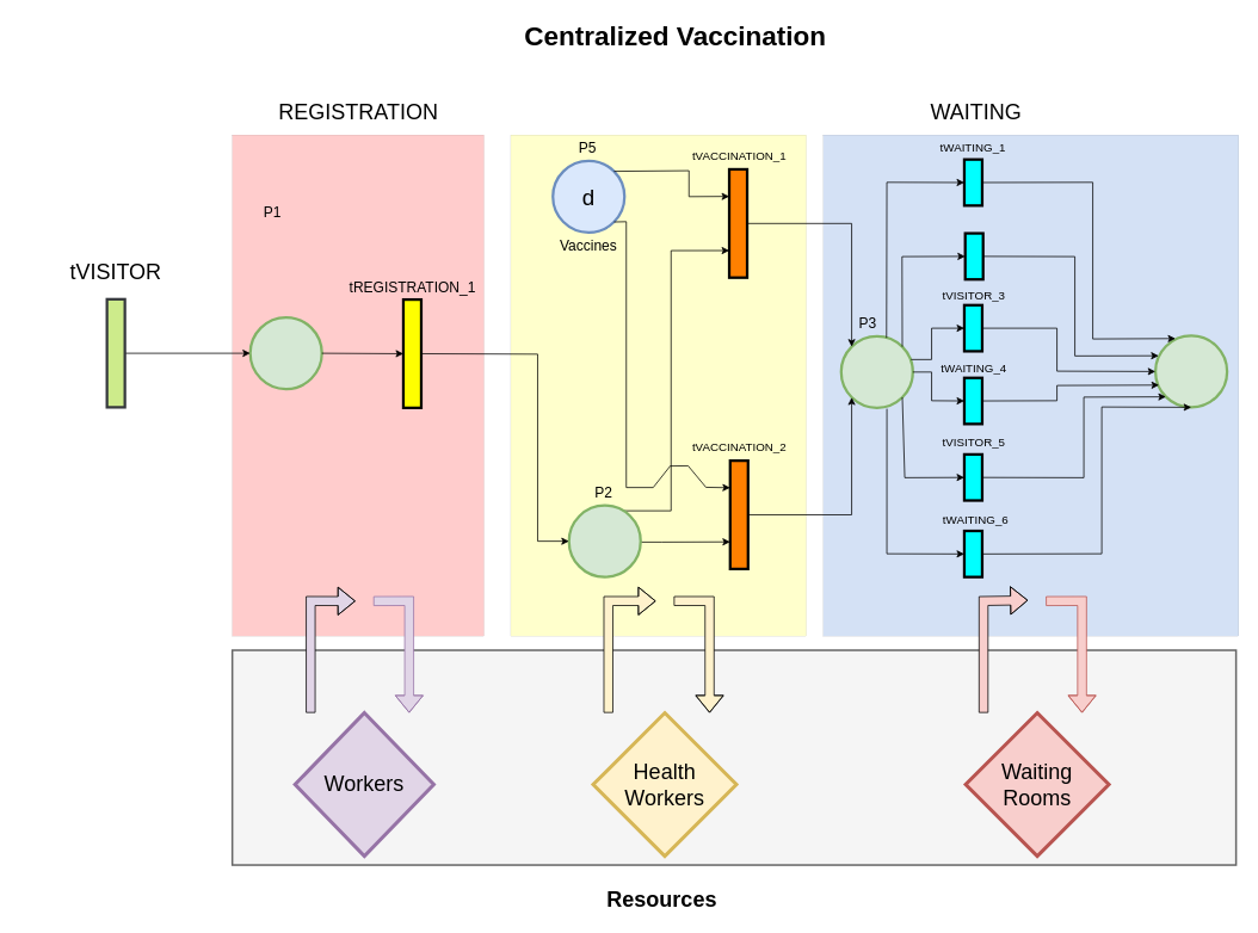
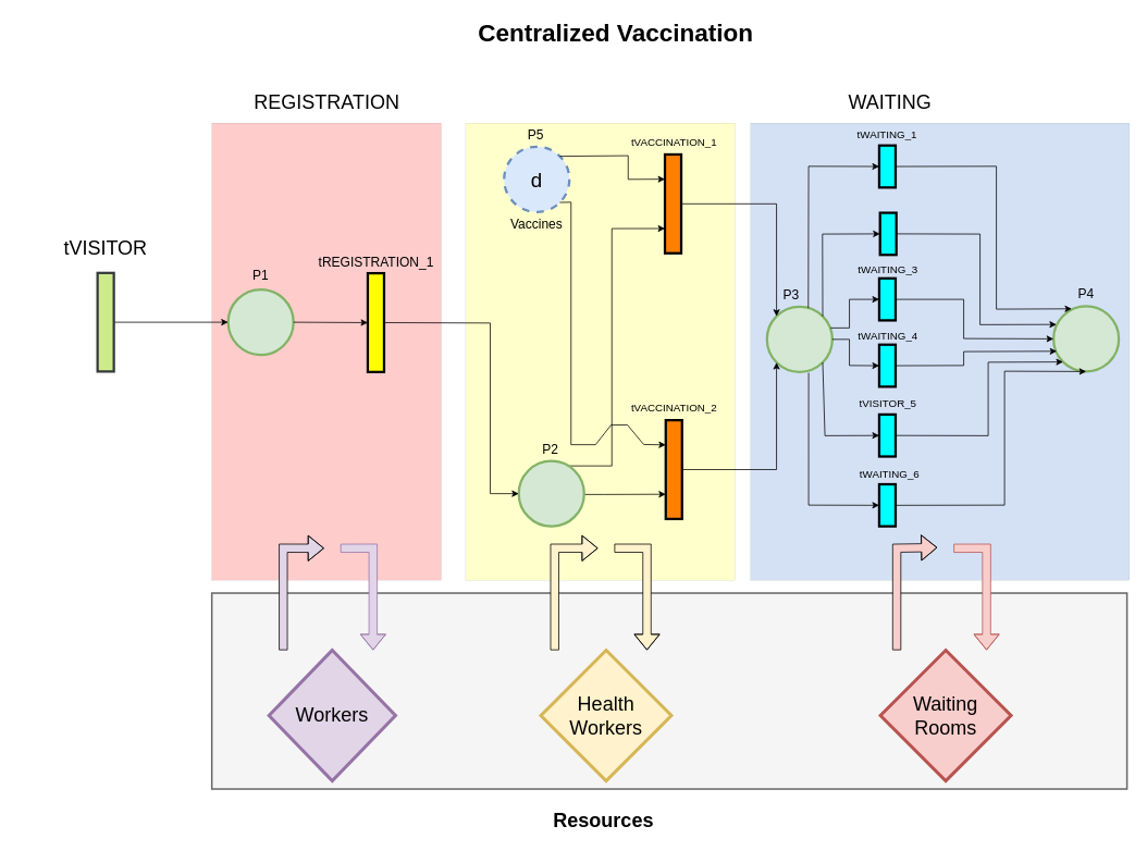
- <mxCell id="10" value="&lt;font style=&quot;font-size: 25px&quot;&gt;d&lt;/font&gt;" style="ellipse;whiteSpace=wrap;html=1;aspect=fixed;fillColor=#dae8fc;strokeColor=#6c8ebf;strokeWidth=3;" parent="1" vertex="1"><mxGeometry x="617" y="179" width="80" height="80" as="geometry" /></mxCell>
+ <mxCell id="10" value="&lt;font style=&quot;font-size: 25px&quot;&gt;d&lt;/font&gt;" style="ellipse;whiteSpace=wrap;html=1;aspect=fixed;fillColor=#dae8fc;strokeColor=#6c8ebf;strokeWidth=3;dashed=1;" parent="1" vertex="1"><mxGeometry x="617" y="179" width="80" height="80" as="geometry" /></mxCell>
- <mxCell id="13" value="P1" style="text;html=1;strokeColor=none;fillColor=none;align=center;verticalAlign=middle;whiteSpace=wrap;rounded=0;labelBorderColor=none;fontSize=16;" parent="1" vertex="1"><mxGeometry x="289" y="222" width="30" height="30" as="geometry" /></mxCell>
+ <mxCell id="13" value="P1" style="text;html=1;strokeColor=none;fillColor=none;align=center;verticalAlign=middle;whiteSpace=wrap;rounded=0;labelBorderColor=none;fontSize=16;" parent="1" vertex="1"><mxGeometry x="304" y="322" width="30" height="30" as="geometry" /></mxCell>
- <mxCell id="56" value="&lt;font style=&quot;font-size: 13px&quot;&gt;tVISITOR_3&lt;/font&gt;" style="text;html=1;strokeColor=none;fillColor=none;align=center;verticalAlign=middle;whiteSpace=wrap;rounded=0;labelBorderColor=none;fontSize=13;" parent="1" vertex="1"><mxGeometry x="1017" y="319" width="141" height="20.5" as="geometry" /></mxCell>
+ <mxCell id="56" value="&lt;font style=&quot;font-size: 13px&quot;&gt;tWAITING_3&lt;/font&gt;" style="text;html=1;strokeColor=none;fillColor=none;align=center;verticalAlign=middle;whiteSpace=wrap;rounded=0;labelBorderColor=none;fontSize=13;" parent="1" vertex="1"><mxGeometry x="1017" y="319" width="141" height="20.5" as="geometry" /></mxCell>
+ <mxCell id="21" value="P4" style="text;html=1;strokeColor=none;fillColor=none;align=center;verticalAlign=middle;whiteSpace=wrap;rounded=0;labelBorderColor=none;fontSize=16;" parent="1" vertex="1"><mxGeometry x="1315" y="344.38" width="30" height="30" as="geometry" /></mxCell>
